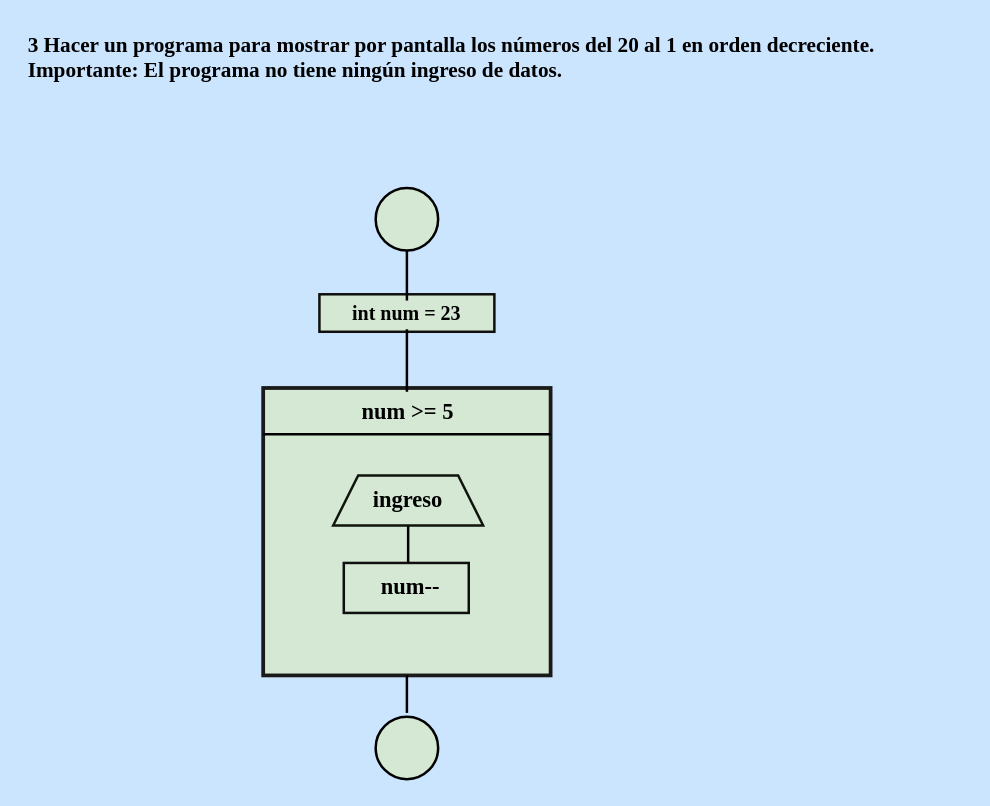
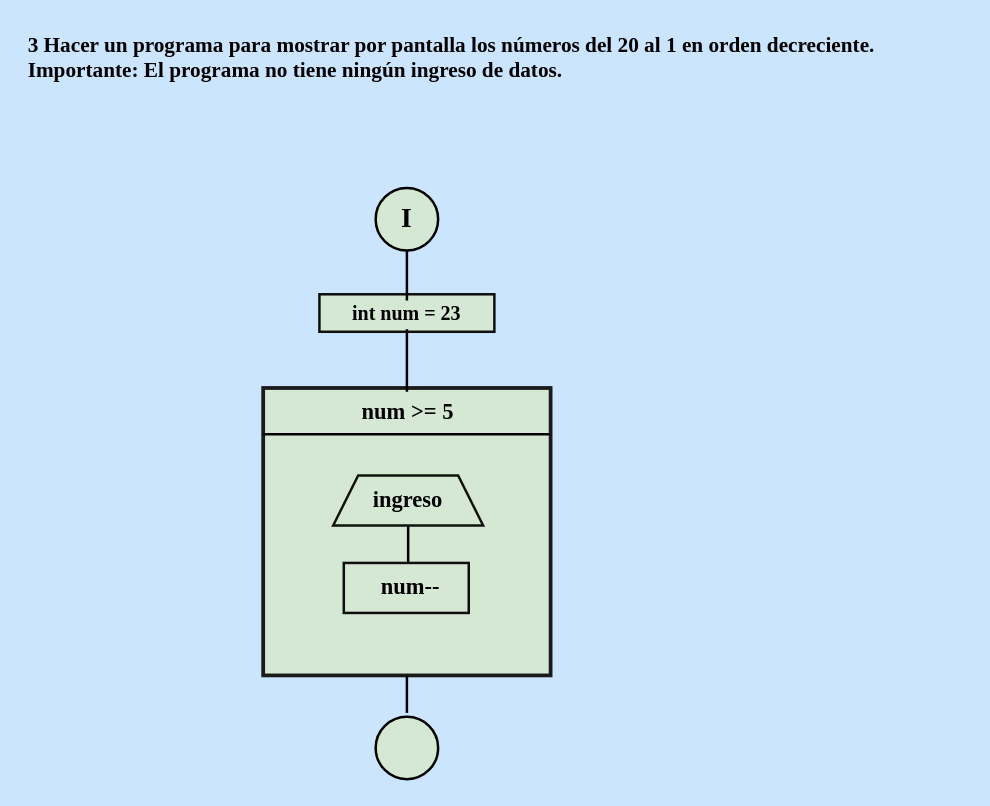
+ <mxCell id="6" value="&lt;b&gt;&lt;font style=&quot;font-size: 22px;&quot; color=&quot;#000000&quot; face=&quot;Comic Sans MS&quot;&gt;I&lt;/font&gt;&lt;/b&gt;" style="text;strokeColor=none;align=center;fillColor=none;html=1;verticalAlign=middle;whiteSpace=wrap;rounded=0;fontFamily=Architects Daughter;fontSource=https%3A%2F%2Ffonts.googleapis.com%2Fcss%3Ffamily%3DArchitects%2BDaughter;" vertex="1" parent="4"><mxGeometry x="5" y="10" width="40" height="30" as="geometry" /></mxCell>
